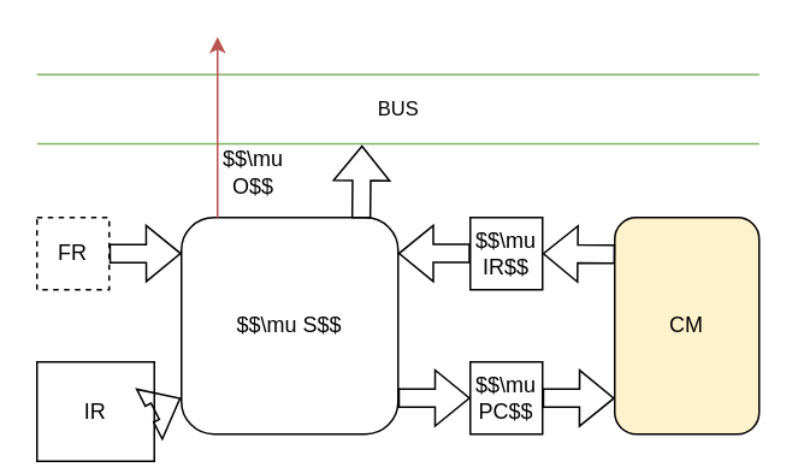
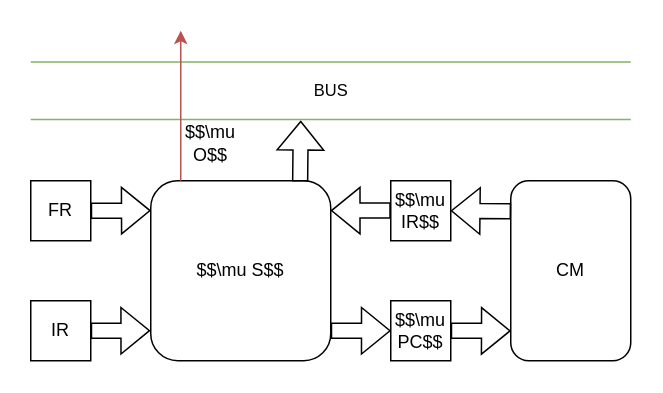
- <mxCell id="12" value="FR" style="rounded=0;whiteSpace=wrap;html=1;dashed=1;" vertex="1" parent="1"><mxGeometry x="20" y="120" width="40" height="40" as="geometry" /></mxCell>
+ <mxCell id="12" value="FR" style="rounded=0;whiteSpace=wrap;html=1;" vertex="1" parent="1"><mxGeometry x="20" y="120" width="40" height="40" as="geometry" /></mxCell>
- <mxCell id="6" value="CM" style="rounded=1;whiteSpace=wrap;html=1;fillColor=#fff2cc;" vertex="1" parent="1"><mxGeometry x="340" y="120" width="80" height="120" as="geometry" /></mxCell>
+ <mxCell id="6" value="CM" style="rounded=1;whiteSpace=wrap;html=1;" vertex="1" parent="1"><mxGeometry x="340" y="120" width="80" height="120" as="geometry" /></mxCell>
- <mxCell id="3" value="IR" style="rounded=0;whiteSpace=wrap;html=1;" vertex="1" parent="1"><mxGeometry x="20" y="200" width="65" height="55" as="geometry" /></mxCell>
+ <mxCell id="3" value="IR" style="rounded=0;whiteSpace=wrap;html=1;" vertex="1" parent="1"><mxGeometry x="20" y="200" width="40" height="40" as="geometry" /></mxCell>
